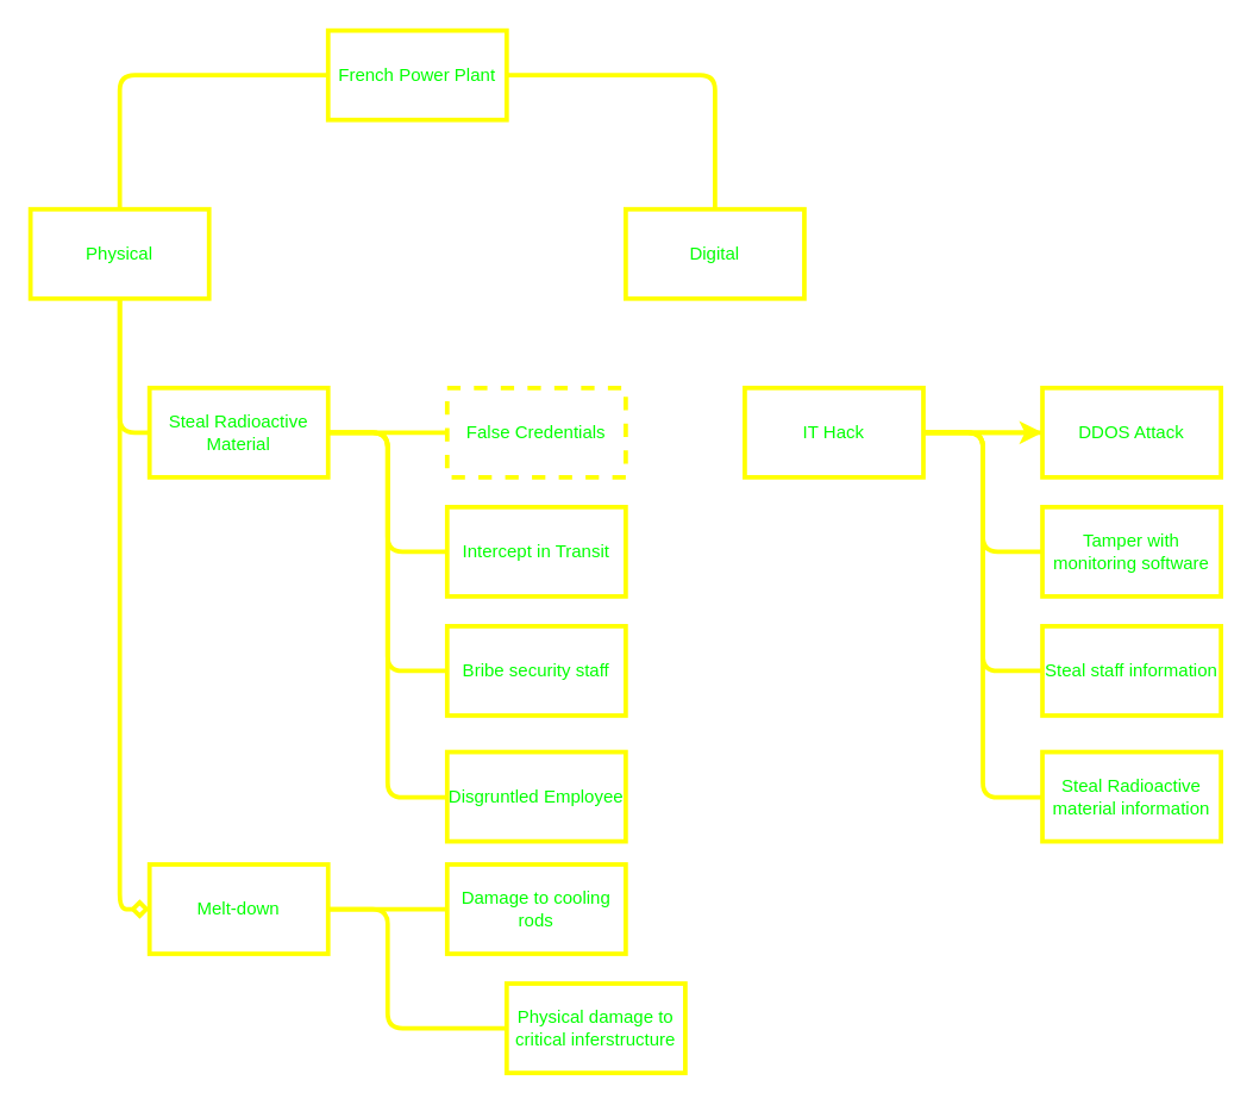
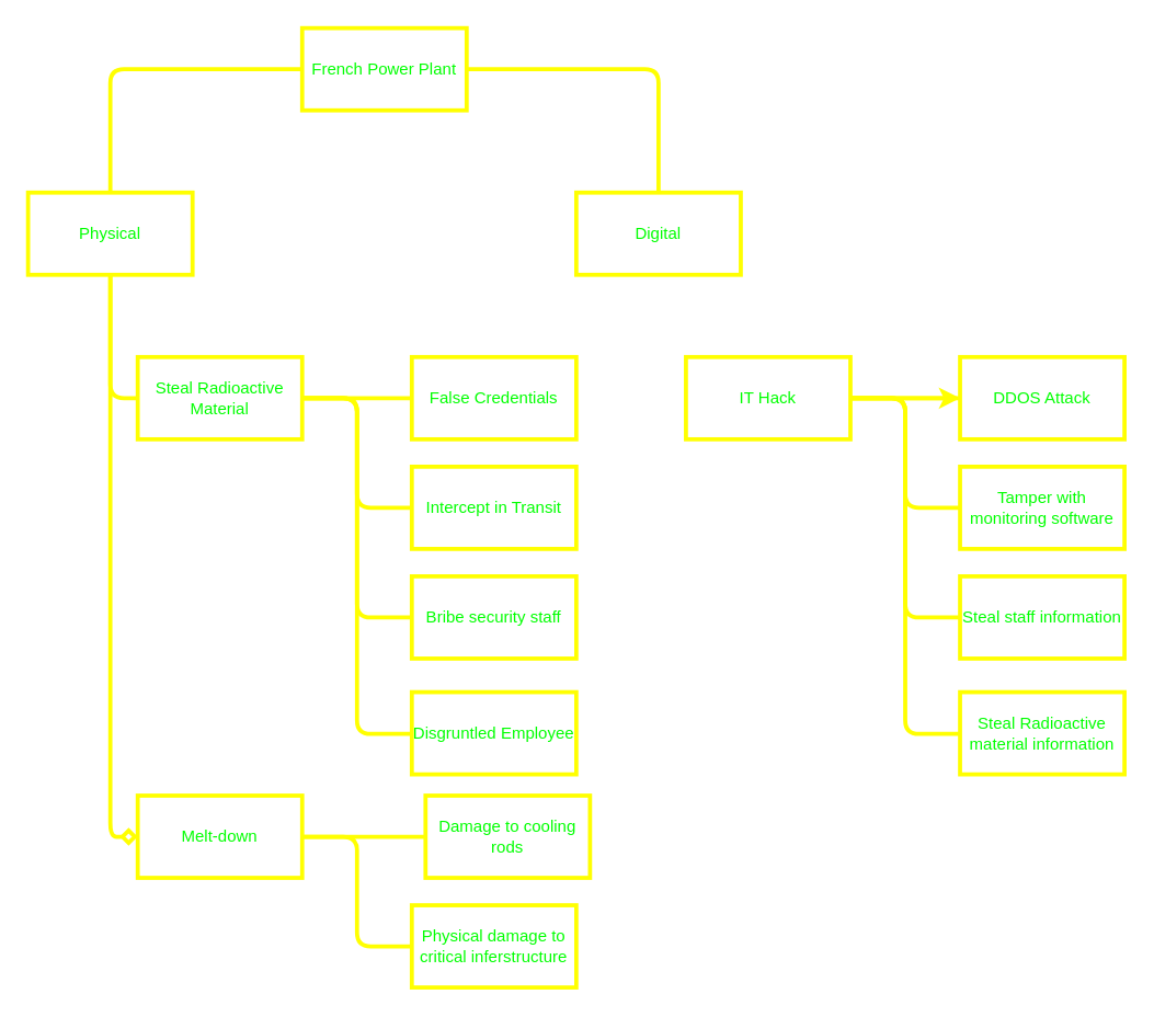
- <mxCell id="14" value="False Credentials" style="rounded=0;whiteSpace=wrap;html=1;fillColor=none;strokeColor=#ffff00;fontColor=#00FF00;strokeWidth=3;dashed=1;" parent="1" vertex="1"><mxGeometry x="300" y="260" width="120" height="60" as="geometry" /></mxCell>
+ <mxCell id="14" value="False Credentials" style="rounded=0;whiteSpace=wrap;html=1;fillColor=none;strokeColor=#ffff00;fontColor=#00FF00;strokeWidth=3;" parent="1" vertex="1"><mxGeometry x="300" y="260" width="120" height="60" as="geometry" /></mxCell>
- <mxCell id="21" value="Damage to cooling rods" style="rounded=0;whiteSpace=wrap;html=1;fillColor=none;strokeColor=#ffff00;fontColor=#00FF00;strokeWidth=3;" parent="1" vertex="1"><mxGeometry x="300" y="580" width="120" height="60" as="geometry" /></mxCell>
+ <mxCell id="21" value="Damage to cooling rods" style="rounded=0;whiteSpace=wrap;html=1;fillColor=none;strokeColor=#ffff00;fontColor=#00FF00;strokeWidth=3;" parent="1" vertex="1"><mxGeometry x="310" y="580" width="120" height="60" as="geometry" /></mxCell>
- <mxCell id="22" value="Physical damage to critical inferstructure" style="rounded=0;whiteSpace=wrap;html=1;fillColor=none;strokeColor=#ffff00;fontColor=#00FF00;strokeWidth=3;" parent="1" vertex="1"><mxGeometry x="340" y="660" width="120" height="60" as="geometry" /></mxCell>
+ <mxCell id="22" value="Physical damage to critical inferstructure" style="rounded=0;whiteSpace=wrap;html=1;fillColor=none;strokeColor=#ffff00;fontColor=#00FF00;strokeWidth=3;" parent="1" vertex="1"><mxGeometry x="300" y="660" width="120" height="60" as="geometry" /></mxCell>
